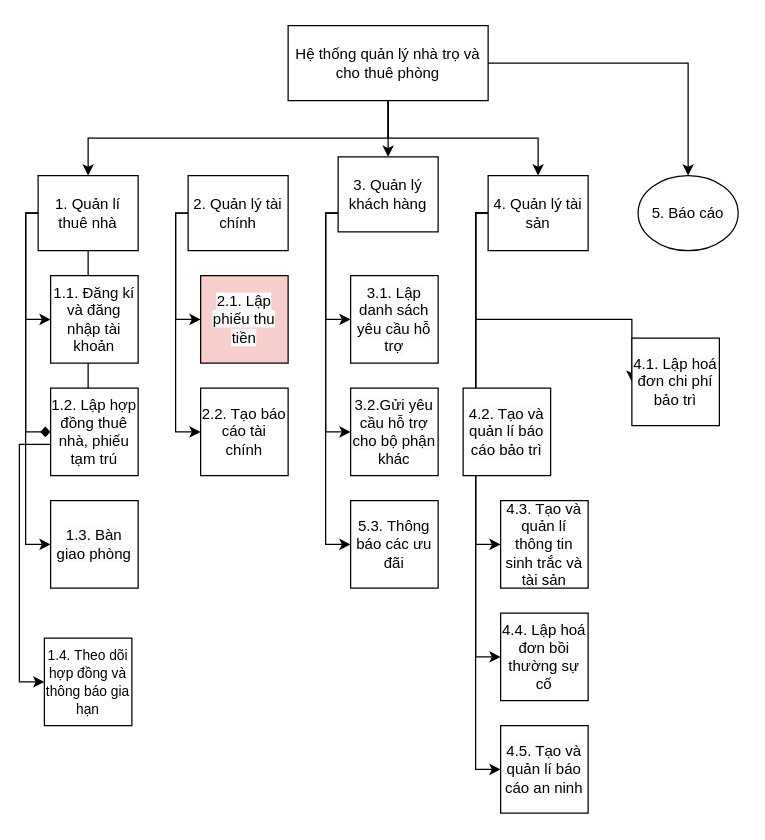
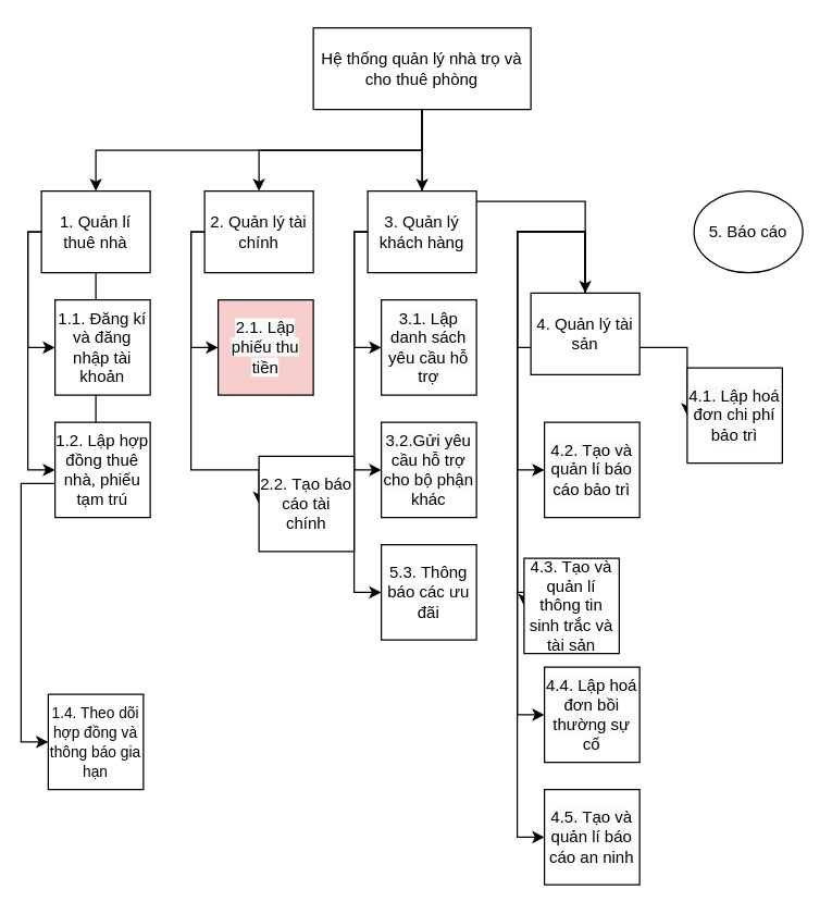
- <mxCell id="4" style="edgeStyle=orthogonalEdgeStyle;rounded=0;orthogonalLoop=1;jettySize=auto;html=1;" parent="1" source="6" target="14" edge="1"><mxGeometry relative="1" as="geometry" /></mxCell>
+ <mxCell id="4" style="edgeStyle=orthogonalEdgeStyle;rounded=0;orthogonalLoop=1;jettySize=auto;html=1;entryX=0.5;entryY=0;entryDx=0;entryDy=0;" parent="1" source="6" target="13" edge="1"><mxGeometry relative="1" as="geometry" /></mxCell>
- <mxCell id="10" value="3. Quản lý khách hàng" style="rounded=0;whiteSpace=wrap;html=1;" parent="1" vertex="1"><mxGeometry x="270" y="125" width="80" height="60" as="geometry" /></mxCell>
+ <mxCell id="10" value="3. Quản lý khách hàng" style="rounded=0;whiteSpace=wrap;html=1;" parent="1" vertex="1"><mxGeometry x="270" y="140" width="80" height="60" as="geometry" /></mxCell>
- <mxCell id="25" value="4. Quản lý tài sản" style="rounded=0;whiteSpace=wrap;html=1;" parent="1" vertex="1"><mxGeometry x="390" y="140" width="80" height="60" as="geometry" /></mxCell>
+ <mxCell id="25" value="4. Quản lý tài sản" style="rounded=0;whiteSpace=wrap;html=1;" parent="1" vertex="1"><mxGeometry x="390" y="215" width="80" height="60" as="geometry" /></mxCell>
- <mxCell id="16" style="edgeStyle=orthogonalEdgeStyle;rounded=0;orthogonalLoop=1;jettySize=auto;html=1;entryX=0;entryY=0.5;entryDx=0;entryDy=0;endArrow=diamond;" parent="1" source="19" target="27" edge="1"><mxGeometry relative="1" as="geometry"><Array as="points"><mxPoint x="20" y="170" /><mxPoint x="20" y="345" /></Array></mxGeometry></mxCell>
+ <mxCell id="16" style="edgeStyle=orthogonalEdgeStyle;rounded=0;orthogonalLoop=1;jettySize=auto;html=1;entryX=0;entryY=0.5;entryDx=0;entryDy=0;" parent="1" source="19" target="27" edge="1"><mxGeometry relative="1" as="geometry"><Array as="points"><mxPoint x="20" y="170" /><mxPoint x="20" y="345" /></Array></mxGeometry></mxCell>
- <mxCell id="29" value="2.2. Tạo báo cáo tài chính" style="whiteSpace=wrap;html=1;aspect=fixed;" parent="1" vertex="1"><mxGeometry x="160" y="310" width="70" height="70" as="geometry" /></mxCell>
+ <mxCell id="29" value="2.2. Tạo báo cáo tài chính" style="whiteSpace=wrap;html=1;aspect=fixed;" parent="1" vertex="1"><mxGeometry x="190" y="335" width="70" height="70" as="geometry" /></mxCell>
- <mxCell id="34" value="&lt;br style=&quot;forced-color-adjust: none; color: rgb(0, 0, 0); font-family: Helvetica; font-size: 12px; font-style: normal; font-variant-ligatures: normal; font-variant-caps: normal; font-weight: 400; letter-spacing: normal; orphans: 2; text-align: center; text-indent: 0px; text-transform: none; widows: 2; word-spacing: 0px; -webkit-text-stroke-width: 0px; white-space: normal; background-color: rgb(251, 251, 251); text-decoration-thickness: initial; text-decoration-style: initial; text-decoration-color: initial;&quot;&gt;&lt;span style=&quot;forced-color-adjust: none; color: rgb(0, 0, 0); font-family: Helvetica; font-size: 12px; font-style: normal; font-variant-ligatures: normal; font-variant-caps: normal; font-weight: 400; letter-spacing: normal; orphans: 2; text-align: center; text-indent: 0px; text-transform: none; widows: 2; word-spacing: 0px; -webkit-text-stroke-width: 0px; white-space: normal; text-decoration-thickness: initial; text-decoration-style: initial; text-decoration-color: initial; background-color: rgb(251, 251, 251); float: none; display: inline !important;&quot;&gt;4.2. Tạo và quản lí báo cáo bảo trì&lt;/span&gt;&lt;div&gt;&lt;br&gt;&lt;/div&gt;" style="whiteSpace=wrap;html=1;aspect=fixed;" parent="1" vertex="1"><mxGeometry x="370" y="310" width="70" height="70" as="geometry" /></mxCell>
+ <mxCell id="34" value="&lt;br style=&quot;forced-color-adjust: none; color: rgb(0, 0, 0); font-family: Helvetica; font-size: 12px; font-style: normal; font-variant-ligatures: normal; font-variant-caps: normal; font-weight: 400; letter-spacing: normal; orphans: 2; text-align: center; text-indent: 0px; text-transform: none; widows: 2; word-spacing: 0px; -webkit-text-stroke-width: 0px; white-space: normal; background-color: rgb(251, 251, 251); text-decoration-thickness: initial; text-decoration-style: initial; text-decoration-color: initial;&quot;&gt;&lt;span style=&quot;forced-color-adjust: none; color: rgb(0, 0, 0); font-family: Helvetica; font-size: 12px; font-style: normal; font-variant-ligatures: normal; font-variant-caps: normal; font-weight: 400; letter-spacing: normal; orphans: 2; text-align: center; text-indent: 0px; text-transform: none; widows: 2; word-spacing: 0px; -webkit-text-stroke-width: 0px; white-space: normal; text-decoration-thickness: initial; text-decoration-style: initial; text-decoration-color: initial; background-color: rgb(251, 251, 251); float: none; display: inline !important;&quot;&gt;4.2. Tạo và quản lí báo cáo bảo trì&lt;/span&gt;&lt;div&gt;&lt;br&gt;&lt;/div&gt;" style="whiteSpace=wrap;html=1;aspect=fixed;" parent="1" vertex="1"><mxGeometry x="400" y="310" width="70" height="70" as="geometry" /></mxCell>
- <mxCell id="17" style="edgeStyle=orthogonalEdgeStyle;rounded=0;orthogonalLoop=1;jettySize=auto;html=1;entryX=0;entryY=0.5;entryDx=0;entryDy=0;" parent="1" source="19" target="28" edge="1"><mxGeometry relative="1" as="geometry"><Array as="points"><mxPoint x="20" y="170" /><mxPoint x="20" y="435" /></Array></mxGeometry></mxCell>
- <mxCell id="28" value="&lt;br&gt;&lt;span style=&quot;color: rgb(0, 0, 0); font-family: Helvetica; font-size: 12px; font-style: normal; font-variant-ligatures: normal; font-variant-caps: normal; font-weight: 400; letter-spacing: normal; orphans: 2; text-align: center; text-indent: 0px; text-transform: none; widows: 2; word-spacing: 0px; -webkit-text-stroke-width: 0px; white-space: normal; background-color: rgb(251, 251, 251); text-decoration-thickness: initial; text-decoration-style: initial; text-decoration-color: initial; display: inline !important; float: none;&quot;&gt;1.3. Bàn giao phòng&lt;/span&gt;&lt;div&gt;&lt;br/&gt;&lt;/div&gt;" style="whiteSpace=wrap;html=1;aspect=fixed;" parent="1" vertex="1"><mxGeometry x="40" y="400" width="70" height="70" as="geometry" /></mxCell>
- <mxCell id="33" value="&lt;div style=&quot;forced-color-adjust: none;&quot;&gt;4.3. Tạo và quản lí thông tin sinh trắc và tài sản&lt;br&gt;&lt;/div&gt;" style="whiteSpace=wrap;html=1;aspect=fixed;" parent="1" vertex="1"><mxGeometry x="400" y="400" width="70" height="70" as="geometry" /></mxCell>
+ <mxCell id="33" value="&lt;div style=&quot;forced-color-adjust: none;&quot;&gt;4.3. Tạo và quản lí thông tin sinh trắc và tài sản&lt;br&gt;&lt;/div&gt;" style="whiteSpace=wrap;html=1;aspect=fixed;" parent="1" vertex="1"><mxGeometry x="385" y="410" width="70" height="70" as="geometry" /></mxCell>
